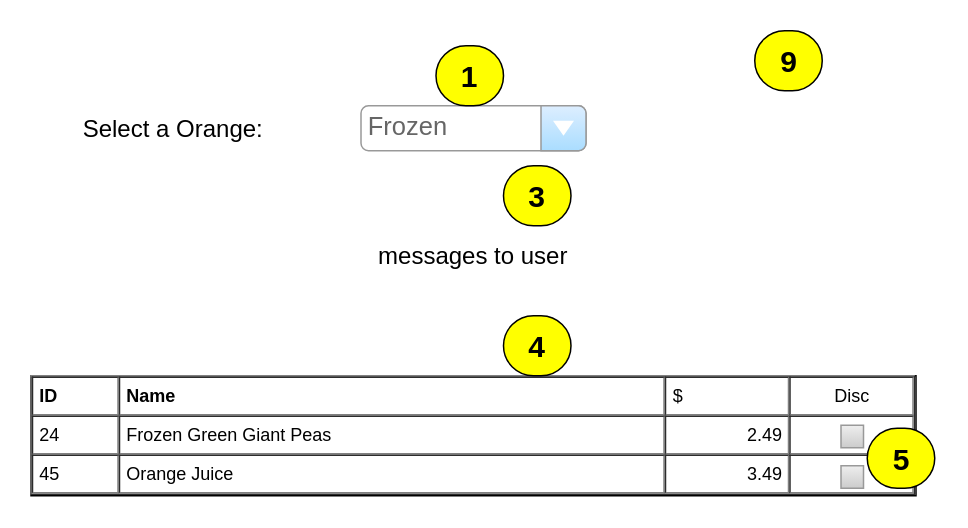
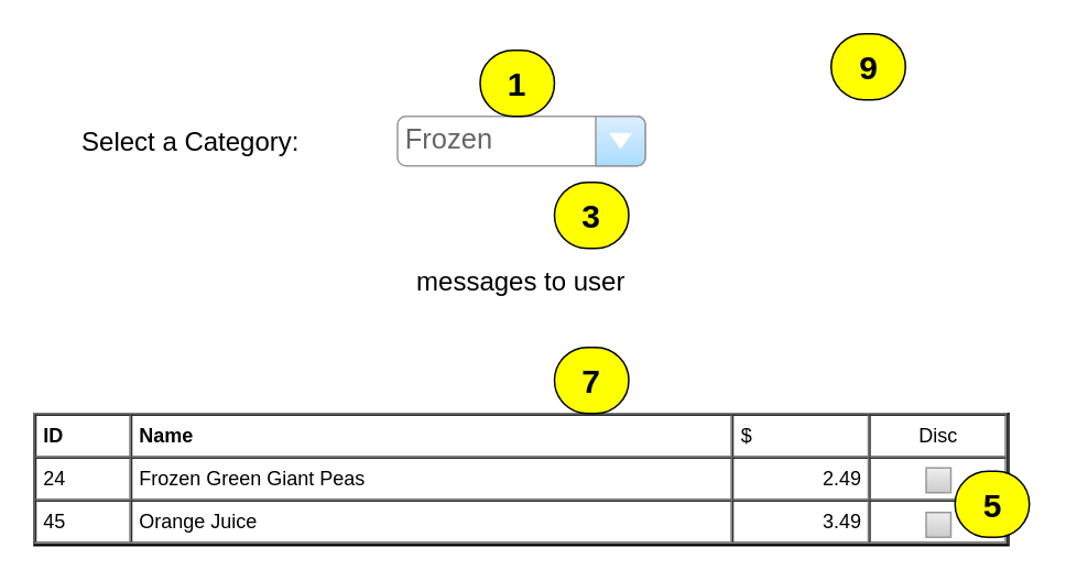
- <mxCell id="2" value="Select a Orange:" style="text;html=1;strokeColor=none;fillColor=none;align=center;verticalAlign=middle;whiteSpace=wrap;rounded=0;fontSize=16;" vertex="1" parent="1"><mxGeometry x="40" y="70" width="150" height="30" as="geometry" /></mxCell>
+ <mxCell id="2" value="Select a Category:" style="text;html=1;strokeColor=none;fillColor=none;align=center;verticalAlign=middle;whiteSpace=wrap;rounded=0;fontSize=16;" vertex="1" parent="1"><mxGeometry x="40" y="70" width="150" height="30" as="geometry" /></mxCell>
- <mxCell id="11" value="&lt;b&gt;&lt;font style=&quot;font-size: 20px&quot;&gt;4&lt;/font&gt;&lt;/b&gt;" style="text;html=1;strokeColor=#000000;fillColor=#FFFF00;align=center;verticalAlign=middle;whiteSpace=wrap;rounded=1;fontSize=16;arcSize=50;" vertex="1" parent="1"><mxGeometry x="335" y="210" width="45" height="40" as="geometry" /></mxCell>
+ <mxCell id="11" value="&lt;b&gt;&lt;font style=&quot;font-size: 20px&quot;&gt;7&lt;/font&gt;&lt;/b&gt;" style="text;html=1;strokeColor=#000000;fillColor=#FFFF00;align=center;verticalAlign=middle;whiteSpace=wrap;rounded=1;fontSize=16;arcSize=50;" vertex="1" parent="1"><mxGeometry x="335" y="210" width="45" height="40" as="geometry" /></mxCell>
